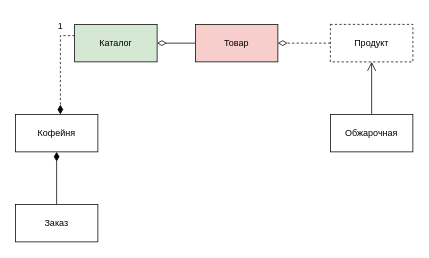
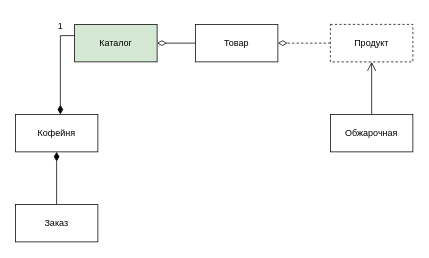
- <mxCell id="12" value="Товар" style="html=1;whiteSpace=wrap;fillColor=#f8cecc;" parent="1" vertex="1"><mxGeometry x="260" y="32" width="110" height="50" as="geometry" /></mxCell>
+ <mxCell id="12" value="Товар" style="html=1;whiteSpace=wrap;" parent="1" vertex="1"><mxGeometry x="260" y="32" width="110" height="50" as="geometry" /></mxCell>
- <mxCell id="5" style="edgeStyle=orthogonalEdgeStyle;rounded=0;orthogonalLoop=1;jettySize=auto;html=1;endArrow=diamondThin;endFill=1;endSize=10;dashed=1;" parent="1" source="6" target="2" edge="1"><mxGeometry relative="1" as="geometry"><Array as="points"><mxPoint x="80" y="47" /></Array></mxGeometry></mxCell>
+ <mxCell id="5" style="edgeStyle=orthogonalEdgeStyle;rounded=0;orthogonalLoop=1;jettySize=auto;html=1;endArrow=diamondThin;endFill=1;endSize=10;" parent="1" source="6" target="2" edge="1"><mxGeometry relative="1" as="geometry"><Array as="points"><mxPoint x="80" y="47" /></Array></mxGeometry></mxCell>
